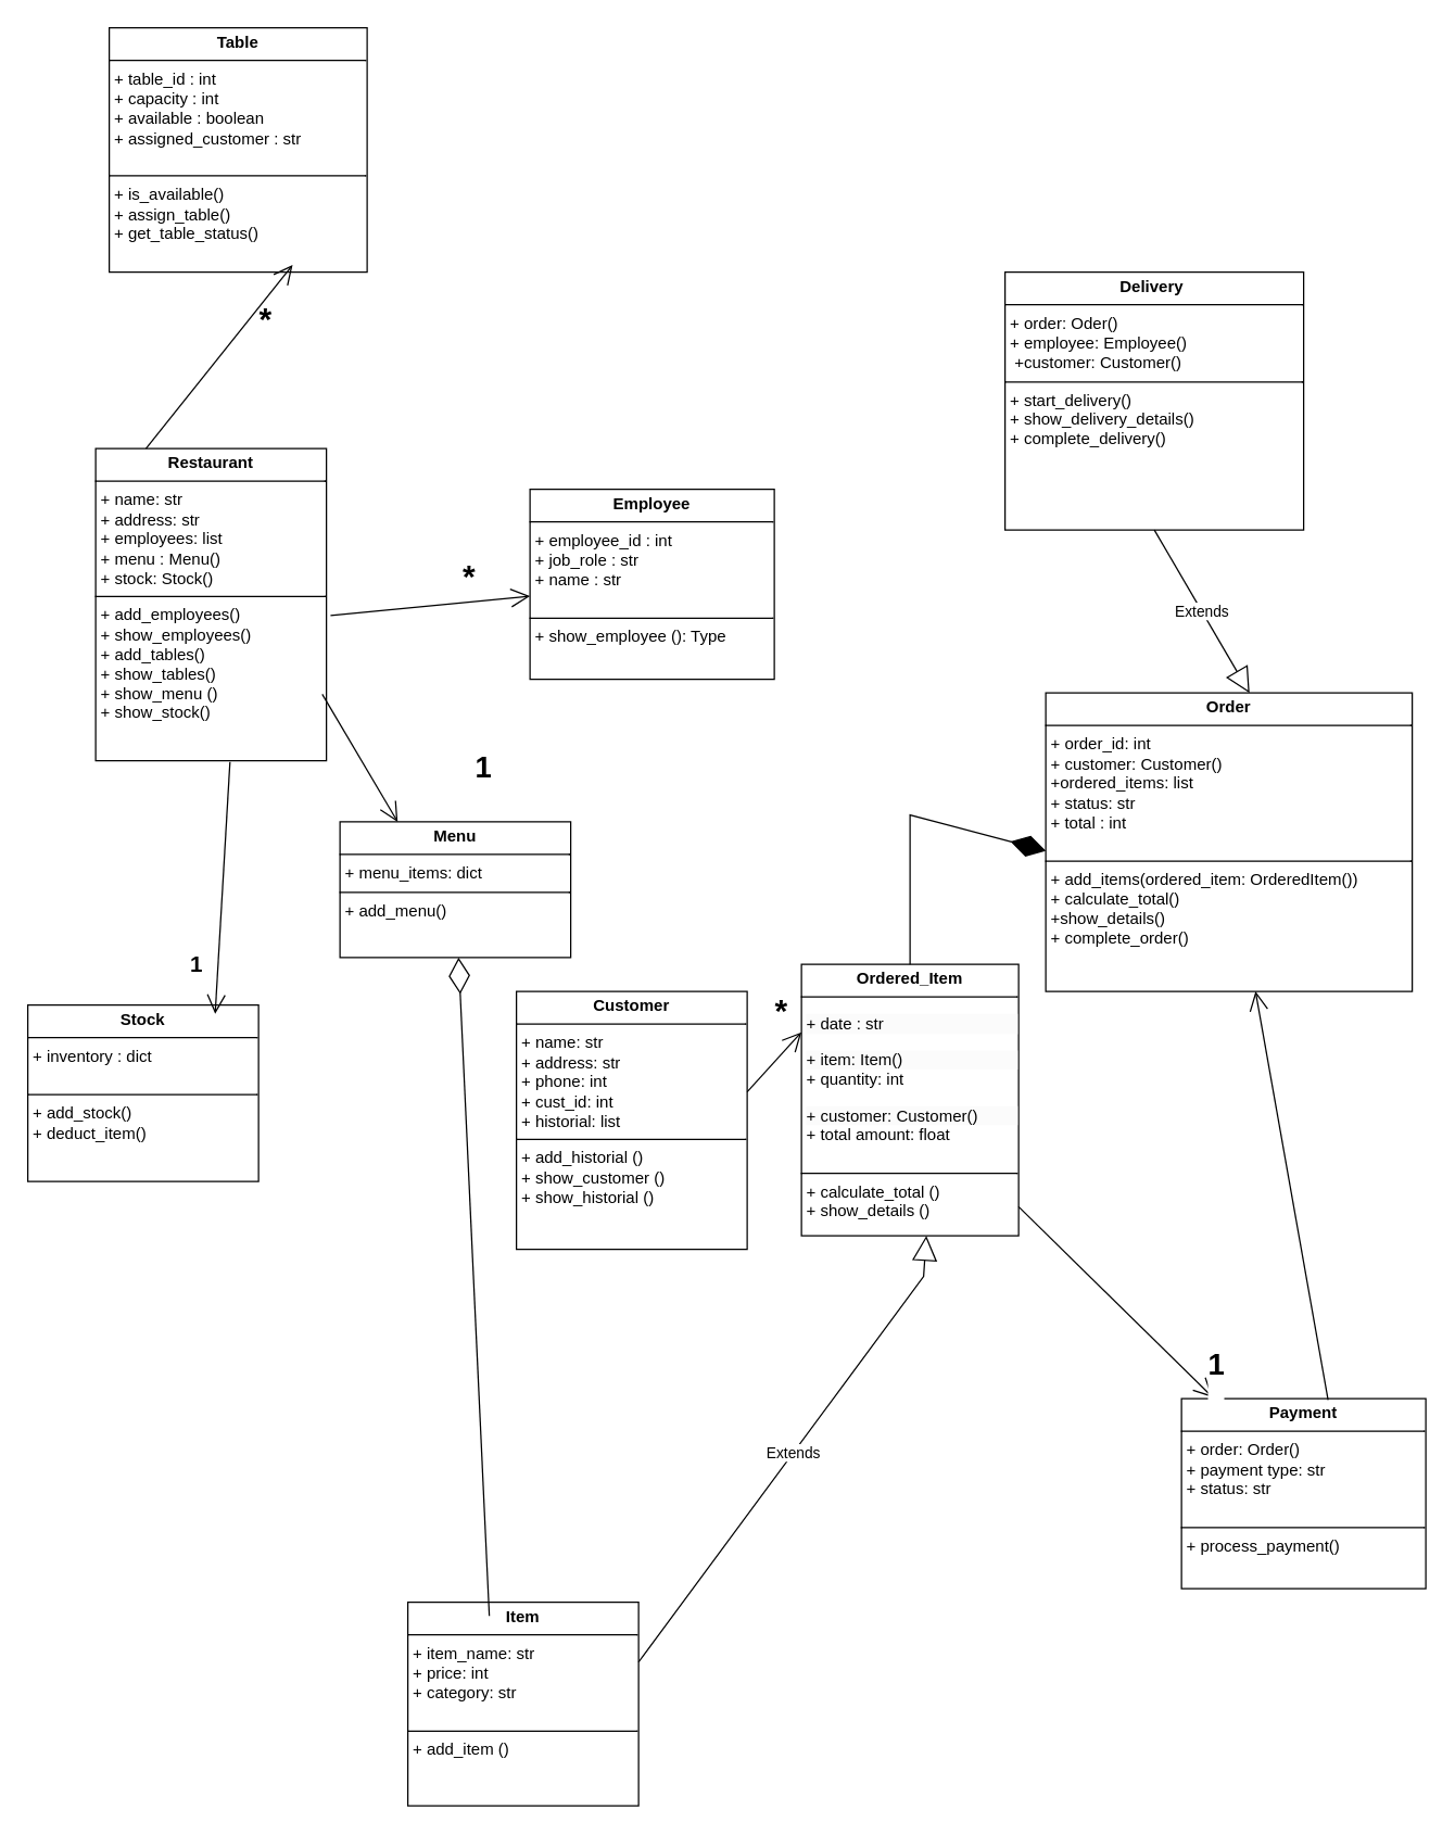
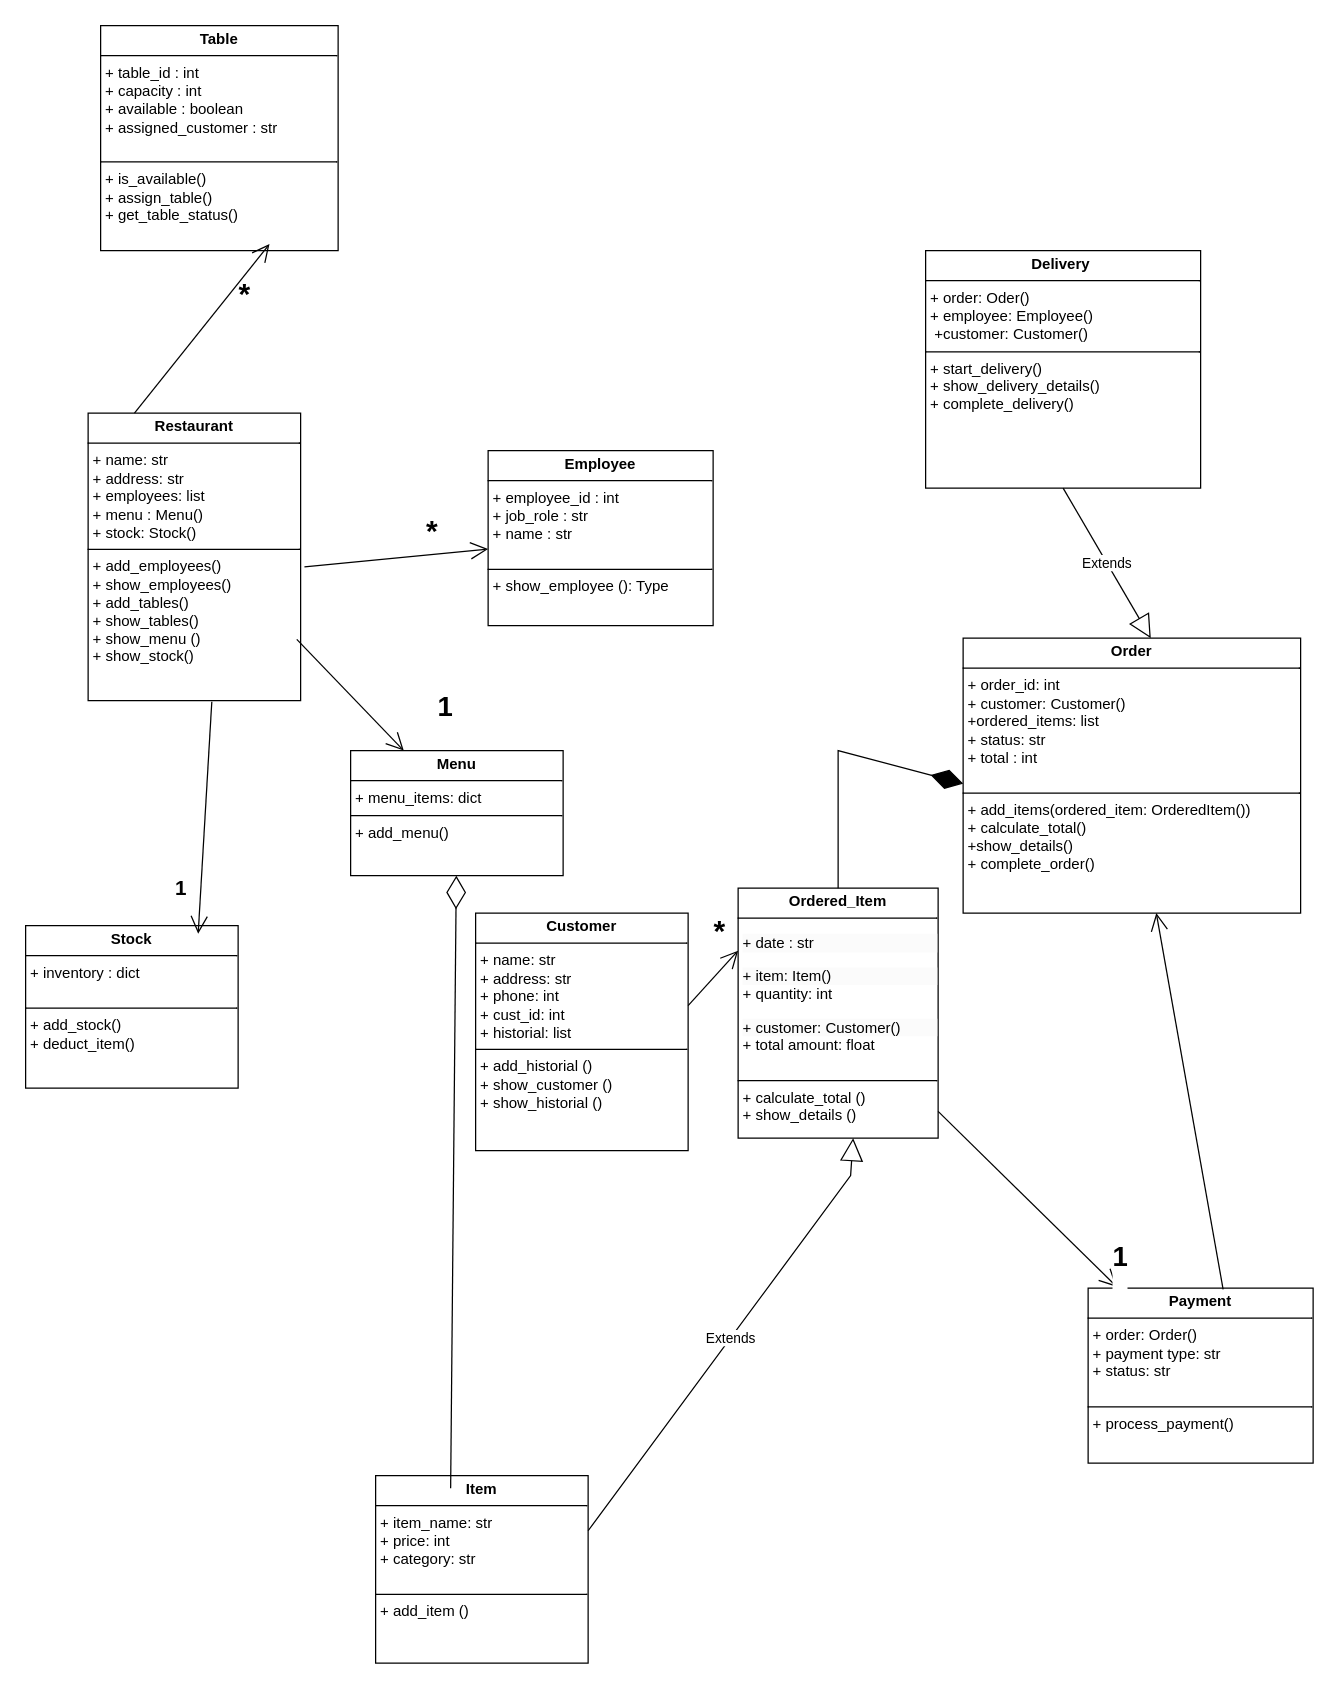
- <mxCell id="4" value="&lt;p style=&quot;margin:0px;margin-top:4px;text-align:center;&quot;&gt;&lt;b&gt;Menu&lt;/b&gt;&lt;/p&gt;&lt;hr size=&quot;1&quot; style=&quot;border-style:solid;&quot;&gt;&lt;p style=&quot;margin:0px;margin-left:4px;&quot;&gt;+ menu_items: dict&lt;/p&gt;&lt;hr size=&quot;1&quot; style=&quot;border-style:solid;&quot;&gt;&lt;p style=&quot;margin:0px;margin-left:4px;&quot;&gt;+ add_menu()&lt;/p&gt;&lt;p style=&quot;margin:0px;margin-left:4px;&quot;&gt;&lt;br&gt;&lt;/p&gt;" style="verticalAlign=top;align=left;overflow=fill;html=1;whiteSpace=wrap;" vertex="1" parent="1"><mxGeometry x="250" y="605" width="170" height="100" as="geometry" /></mxCell>
+ <mxCell id="4" value="&lt;p style=&quot;margin:0px;margin-top:4px;text-align:center;&quot;&gt;&lt;b&gt;Menu&lt;/b&gt;&lt;/p&gt;&lt;hr size=&quot;1&quot; style=&quot;border-style:solid;&quot;&gt;&lt;p style=&quot;margin:0px;margin-left:4px;&quot;&gt;+ menu_items: dict&lt;/p&gt;&lt;hr size=&quot;1&quot; style=&quot;border-style:solid;&quot;&gt;&lt;p style=&quot;margin:0px;margin-left:4px;&quot;&gt;+ add_menu()&lt;/p&gt;&lt;p style=&quot;margin:0px;margin-left:4px;&quot;&gt;&lt;br&gt;&lt;/p&gt;" style="verticalAlign=top;align=left;overflow=fill;html=1;whiteSpace=wrap;" vertex="1" parent="1"><mxGeometry x="280" width="170" height="100" as="geometry" y="600" /></mxCell>
